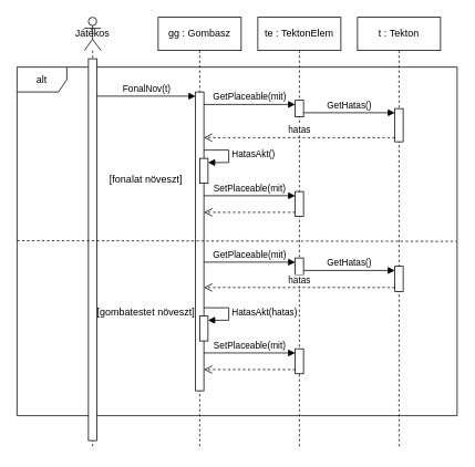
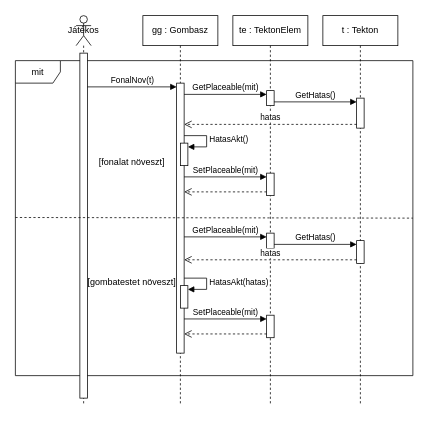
- <mxCell id="10" value="alt" style="shape=umlFrame;whiteSpace=wrap;html=1;pointerEvents=0;" parent="1" vertex="1"><mxGeometry x="20" y="80" width="530" height="420" as="geometry" /></mxCell>
+ <mxCell id="10" value="mit" style="shape=umlFrame;whiteSpace=wrap;html=1;pointerEvents=0;" parent="1" vertex="1"><mxGeometry x="20" y="80" width="530" height="420" as="geometry" /></mxCell>
